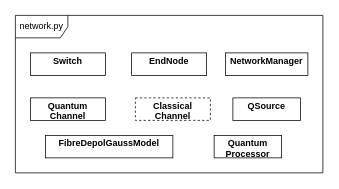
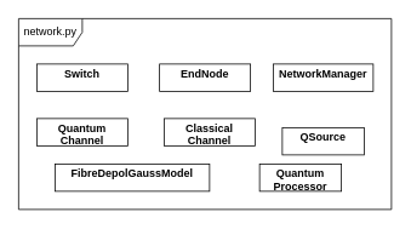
- <mxCell id="7" value="&lt;p style=&quot;margin:0px;margin-top:4px;text-align:center;&quot;&gt;&lt;b&gt;Classical Channel&lt;/b&gt;&lt;/p&gt;" style="verticalAlign=top;align=left;overflow=fill;html=1;whiteSpace=wrap;dashed=1;" vertex="1" parent="1"><mxGeometry x="180" y="130" width="100" height="30" as="geometry" /></mxCell>
+ <mxCell id="7" value="&lt;p style=&quot;margin:0px;margin-top:4px;text-align:center;&quot;&gt;&lt;b&gt;Classical Channel&lt;/b&gt;&lt;/p&gt;" style="verticalAlign=top;align=left;overflow=fill;html=1;whiteSpace=wrap;" vertex="1" parent="1"><mxGeometry x="180" y="130" width="100" height="30" as="geometry" /></mxCell>
- <mxCell id="8" value="&lt;p style=&quot;margin:0px;margin-top:4px;text-align:center;&quot;&gt;&lt;b&gt;QSource&lt;/b&gt;&lt;/p&gt;" style="verticalAlign=top;align=left;overflow=fill;html=1;whiteSpace=wrap;" vertex="1" parent="1"><mxGeometry x="310" y="130" width="90" height="30" as="geometry" /></mxCell>
+ <mxCell id="8" value="&lt;p style=&quot;margin:0px;margin-top:4px;text-align:center;&quot;&gt;&lt;b&gt;QSource&lt;/b&gt;&lt;/p&gt;" style="verticalAlign=top;align=left;overflow=fill;html=1;whiteSpace=wrap;" vertex="1" parent="1"><mxGeometry x="310" y="140" width="90" height="30" as="geometry" /></mxCell>
